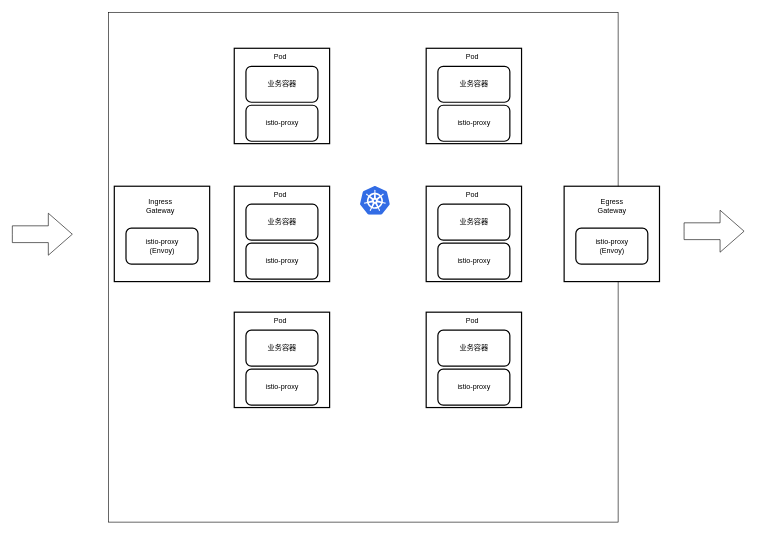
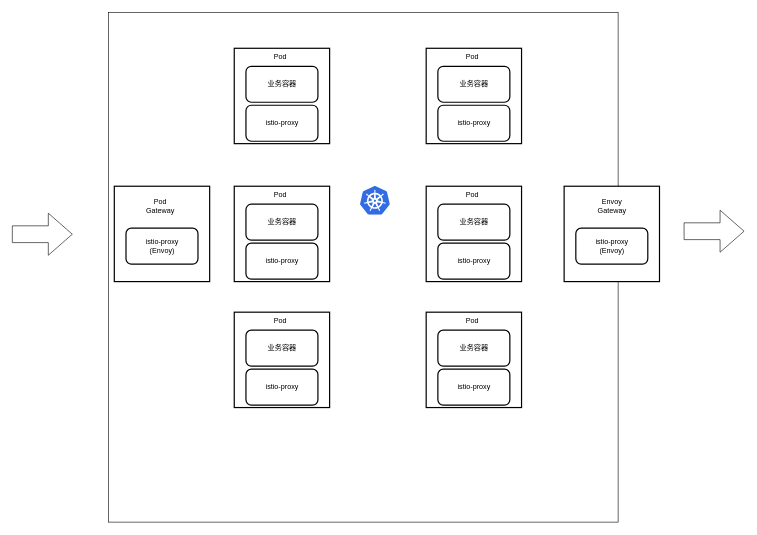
- <mxCell id="41" value="Ingress Gateway" style="text;html=1;strokeColor=none;fillColor=none;align=center;verticalAlign=middle;whiteSpace=wrap;rounded=0;movable=1;resizable=1;rotatable=1;deletable=1;editable=1;locked=0;connectable=1;" vertex="1" parent="1"><mxGeometry x="237" y="328" width="60" height="30" as="geometry" /></mxCell>
+ <mxCell id="41" value="Pod Gateway" style="text;html=1;strokeColor=none;fillColor=none;align=center;verticalAlign=middle;whiteSpace=wrap;rounded=0;movable=1;resizable=1;rotatable=1;deletable=1;editable=1;locked=0;connectable=1;" vertex="1" parent="1"><mxGeometry x="237" y="328" width="60" height="30" as="geometry" /></mxCell>
- <mxCell id="38" value="Egress Gateway" style="text;html=1;strokeColor=none;fillColor=none;align=center;verticalAlign=middle;whiteSpace=wrap;rounded=0;movable=1;resizable=1;rotatable=1;deletable=1;editable=1;locked=0;connectable=1;" vertex="1" parent="1"><mxGeometry x="989.5" y="328" width="60" height="30" as="geometry" /></mxCell>
+ <mxCell id="38" value="Envoy Gateway" style="text;html=1;strokeColor=none;fillColor=none;align=center;verticalAlign=middle;whiteSpace=wrap;rounded=0;movable=1;resizable=1;rotatable=1;deletable=1;editable=1;locked=0;connectable=1;" vertex="1" parent="1"><mxGeometry x="989.5" y="328" width="60" height="30" as="geometry" /></mxCell>
